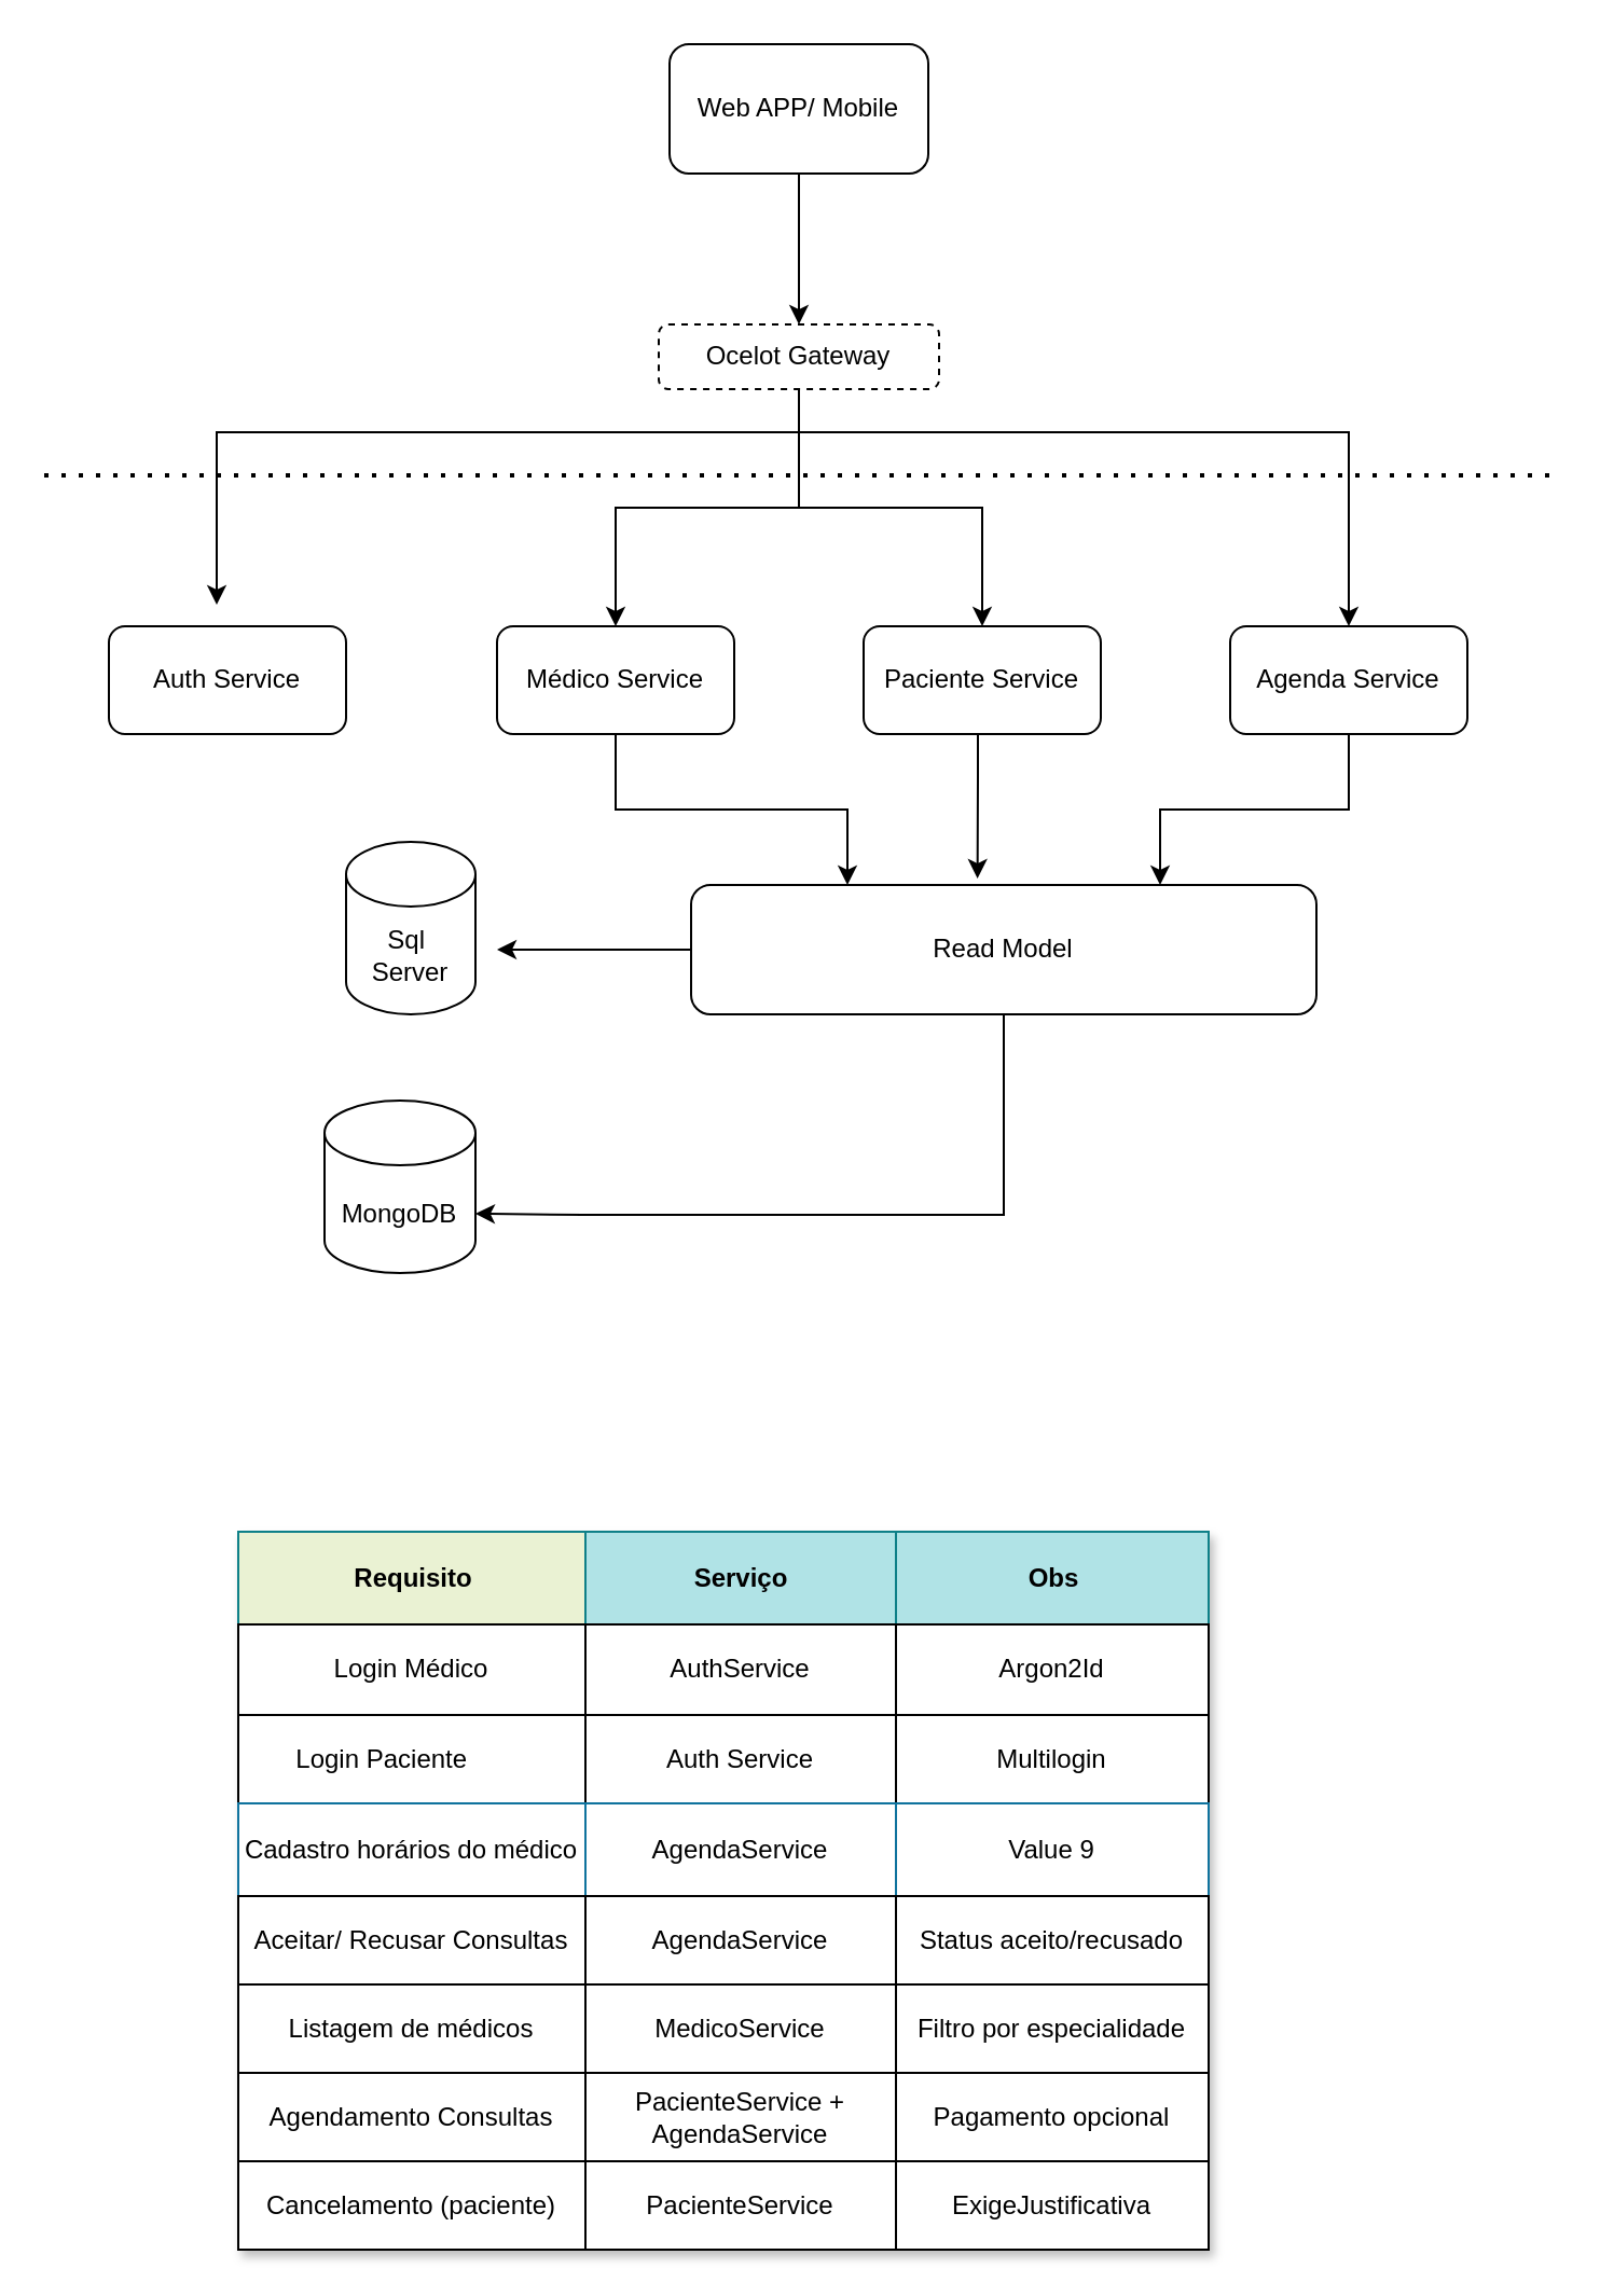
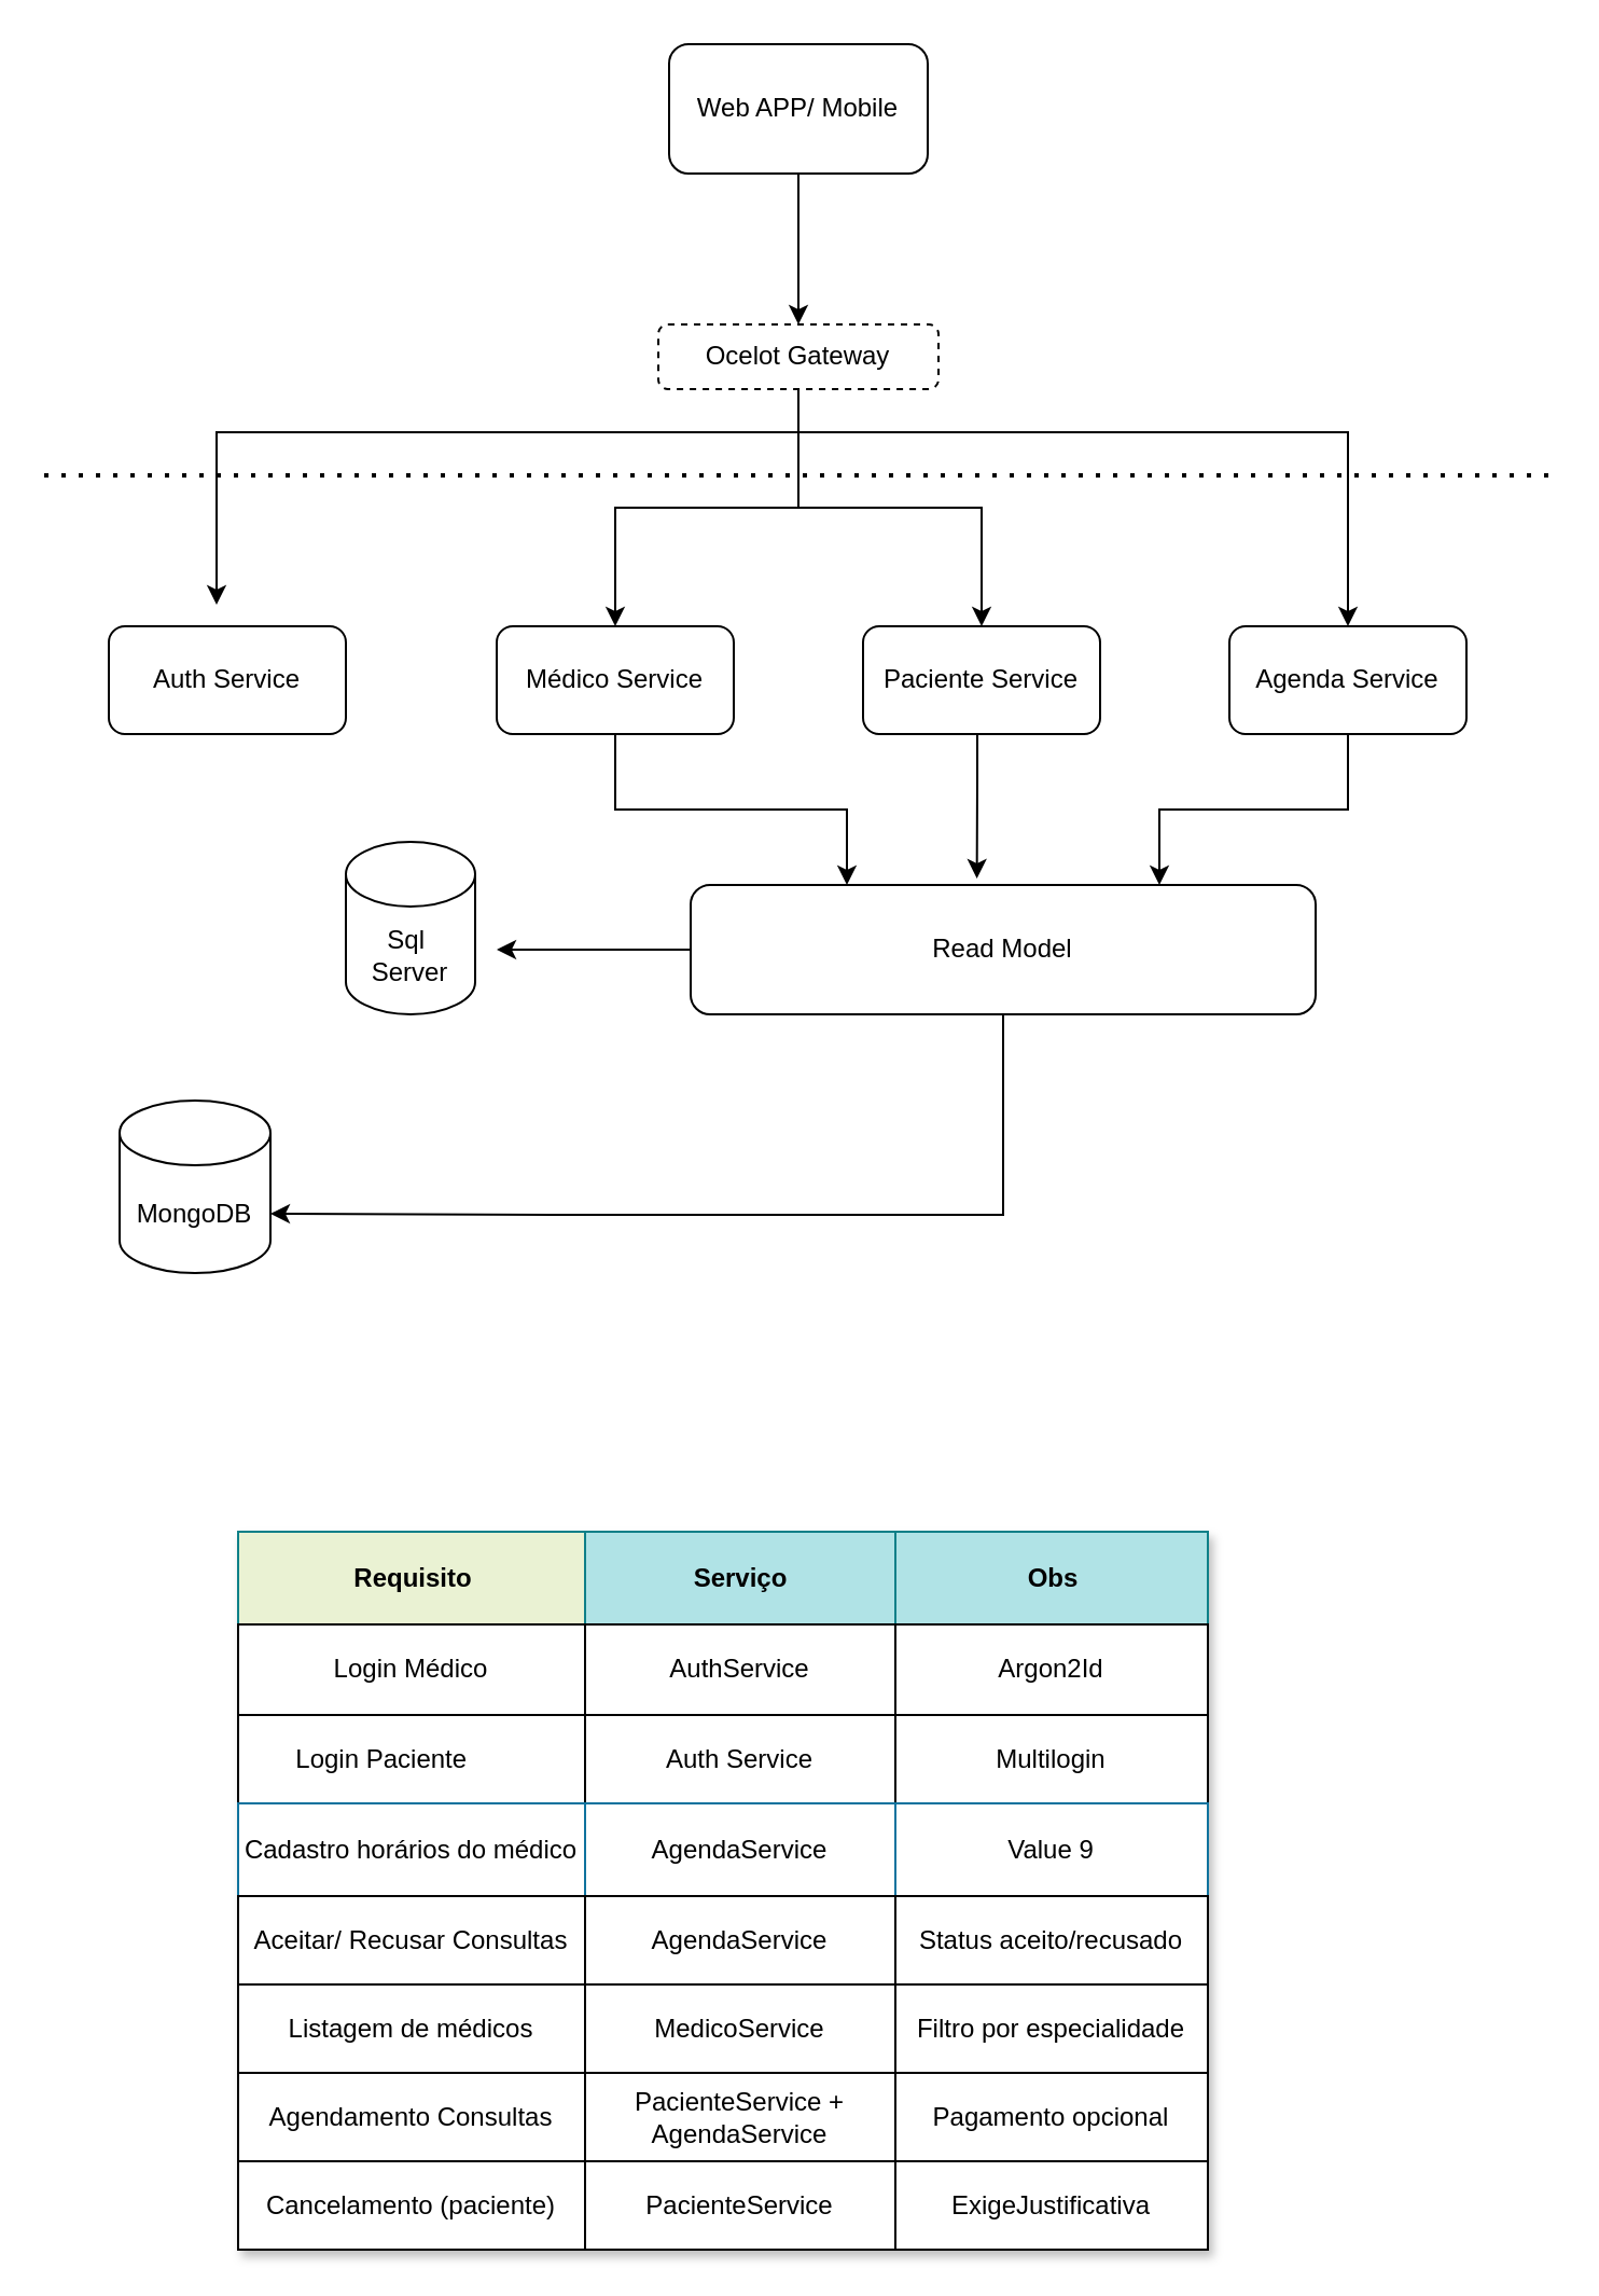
- <mxCell id="20" value="MongoDB" style="shape=cylinder3;whiteSpace=wrap;html=1;boundedLbl=1;backgroundOutline=1;size=15;" parent="1" vertex="1"><mxGeometry x="150" y="510" width="70" height="80" as="geometry" /></mxCell>
+ <mxCell id="20" value="MongoDB" style="shape=cylinder3;whiteSpace=wrap;html=1;boundedLbl=1;backgroundOutline=1;size=15;" parent="1" vertex="1"><mxGeometry x="55" y="510" width="70" height="80" as="geometry" /></mxCell>
